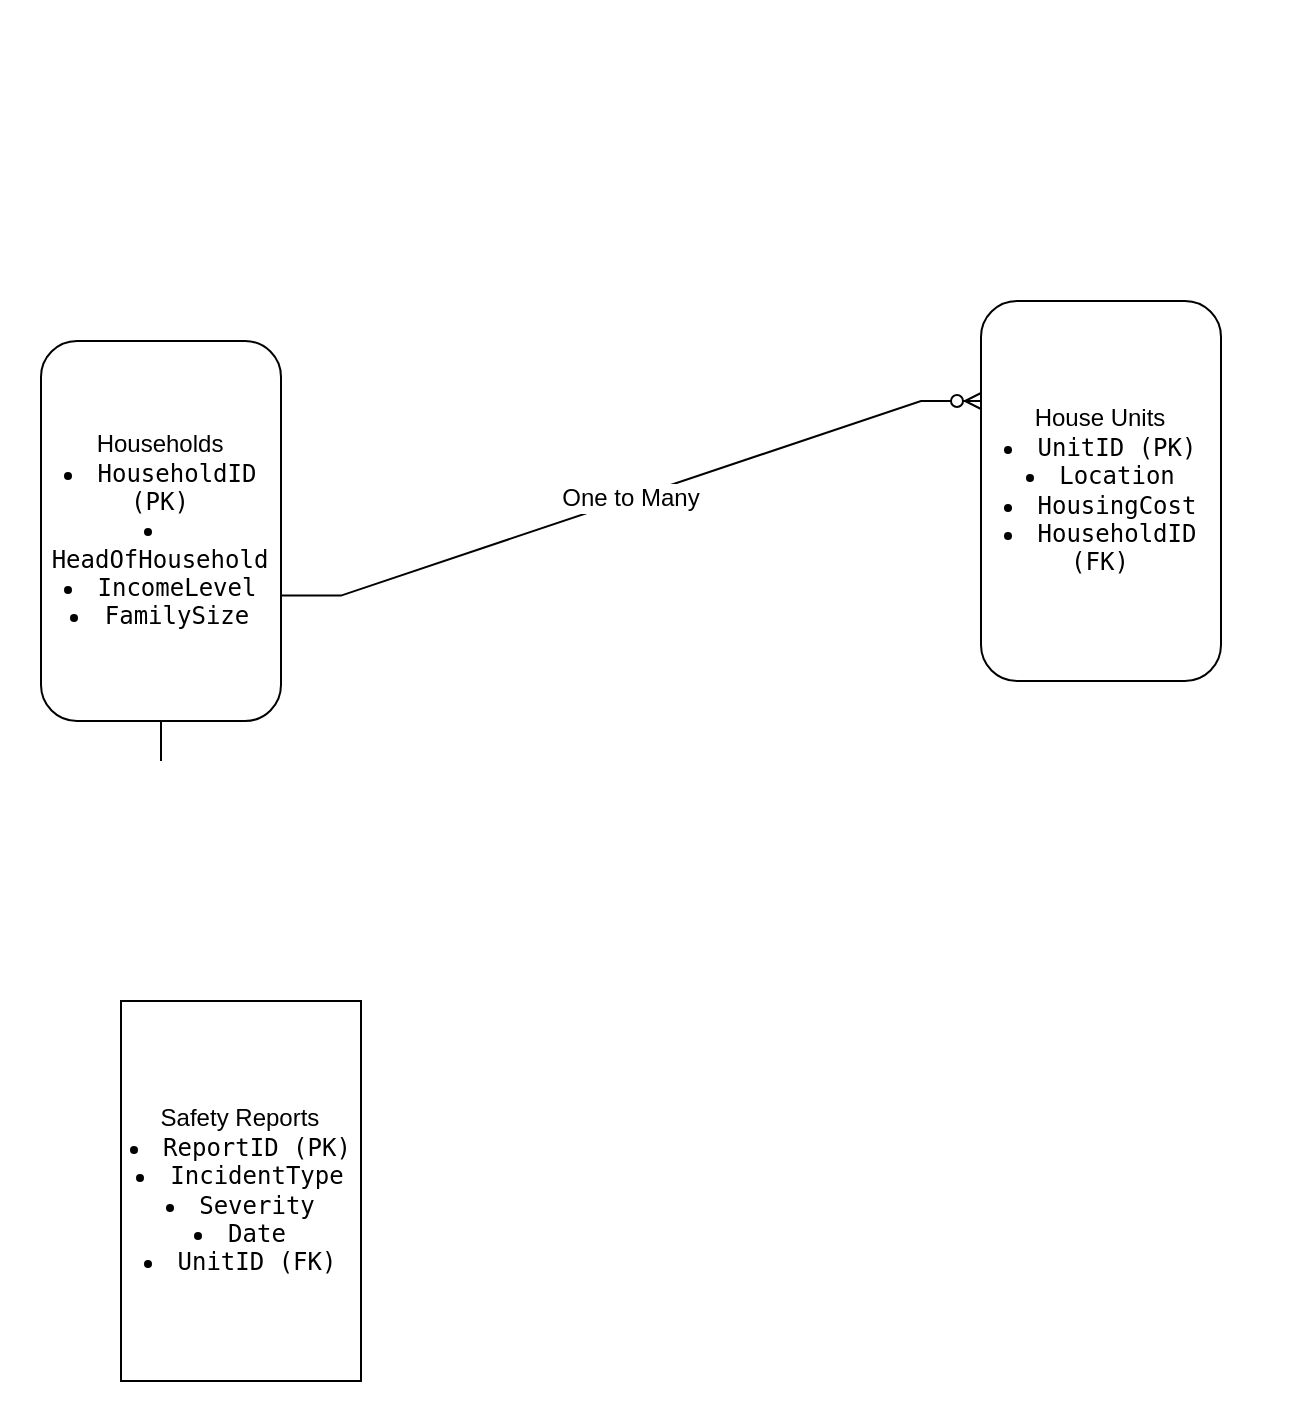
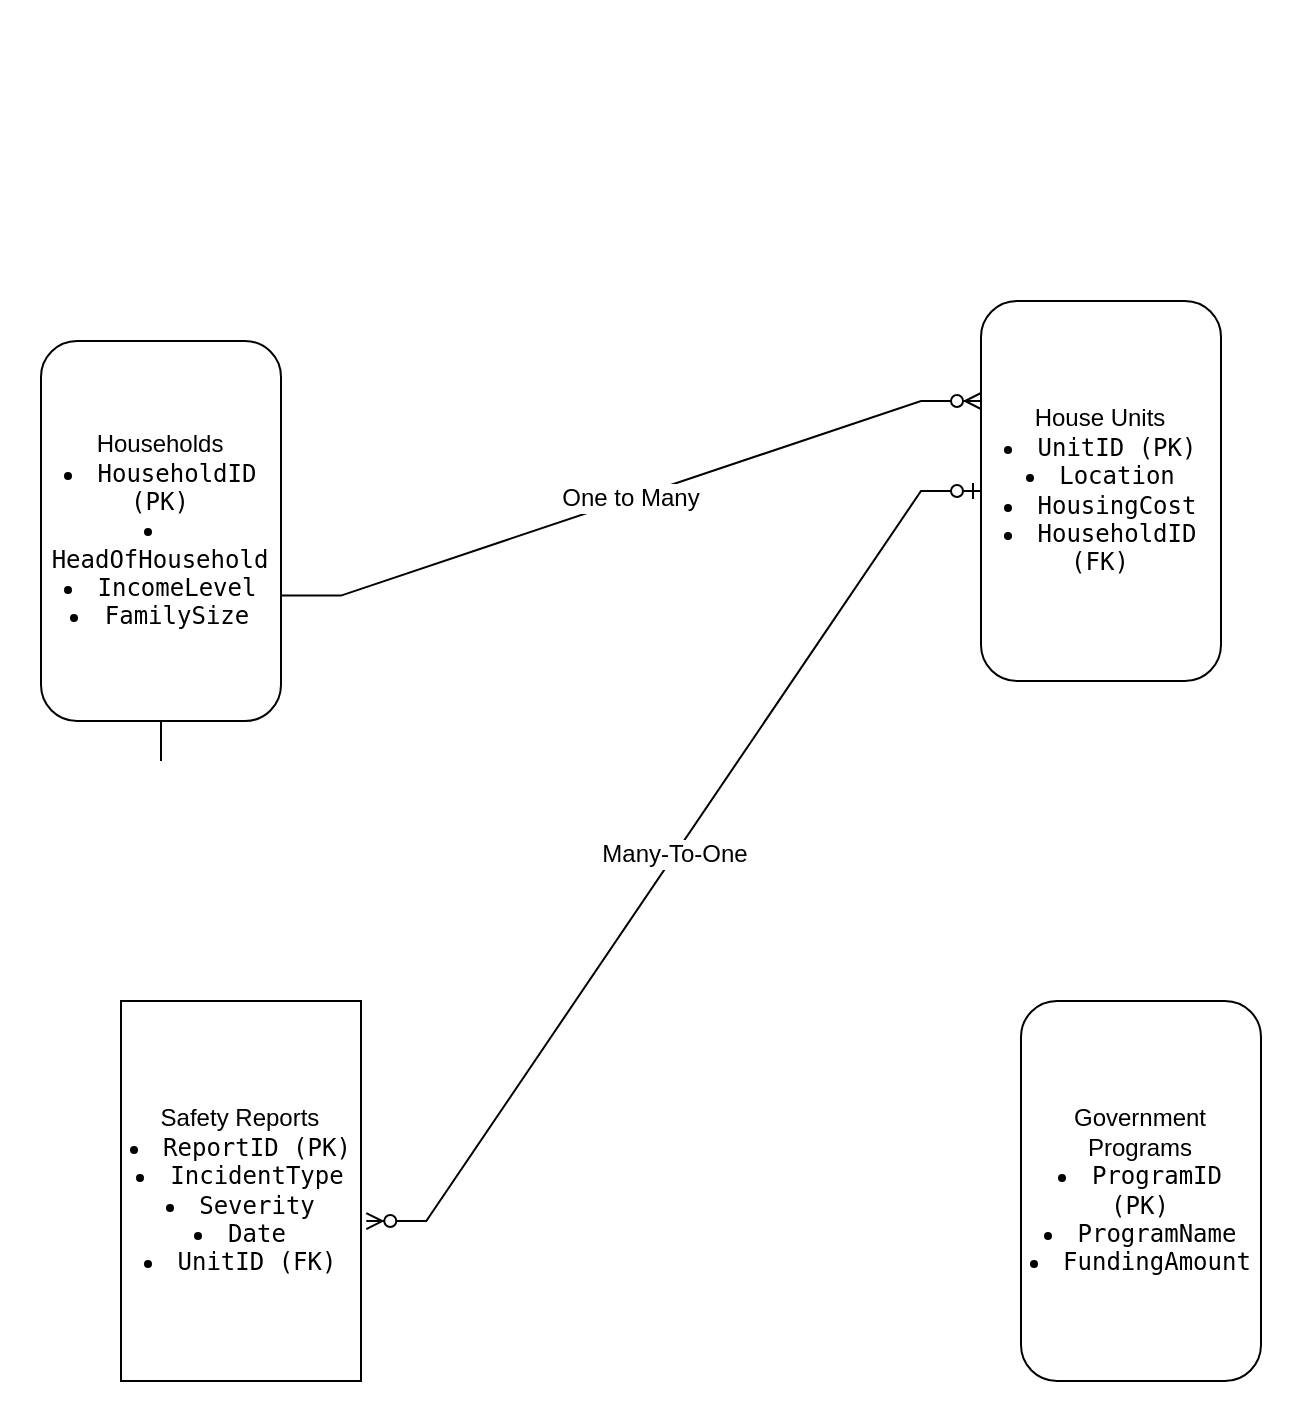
+ <mxCell id="8" value="Many-To-One" style="edgeStyle=entityRelationEdgeStyle;fontSize=12;html=1;endArrow=ERzeroToMany;startArrow=ERzeroToOne;rounded=0;exitX=0;exitY=0.5;exitDx=0;exitDy=0;entryX=1.022;entryY=0.579;entryDx=0;entryDy=0;entryPerimeter=0;" edge="1" parent="1" source="4" target="5"><mxGeometry width="100" height="100" relative="1" as="geometry"><mxPoint x="559.76" y="390" as="sourcePoint" /><mxPoint x="207" y="523.92" as="targetPoint" /><Array as="points"><mxPoint x="540" y="290" /><mxPoint x="489.72" y="550" /><mxPoint x="349.72" y="550" /><mxPoint x="150" y="450" /><mxPoint x="90" y="480" /></Array></mxGeometry></mxCell>
+ <mxCell id="6" value="Government Programs&lt;div&gt;&lt;li&gt;&lt;code&gt;ProgramID (PK)&lt;/code&gt;&lt;/li&gt;&lt;li&gt;&lt;code&gt;ProgramName&lt;/code&gt;&lt;/li&gt;&lt;li&gt;&lt;code&gt;FundingAmount&lt;/code&gt;&lt;/li&gt;&lt;/div&gt;" style="rounded=1;whiteSpace=wrap;html=1;" vertex="1" parent="1"><mxGeometry x="510" y="500" width="120" height="190" as="geometry" /></mxCell>
